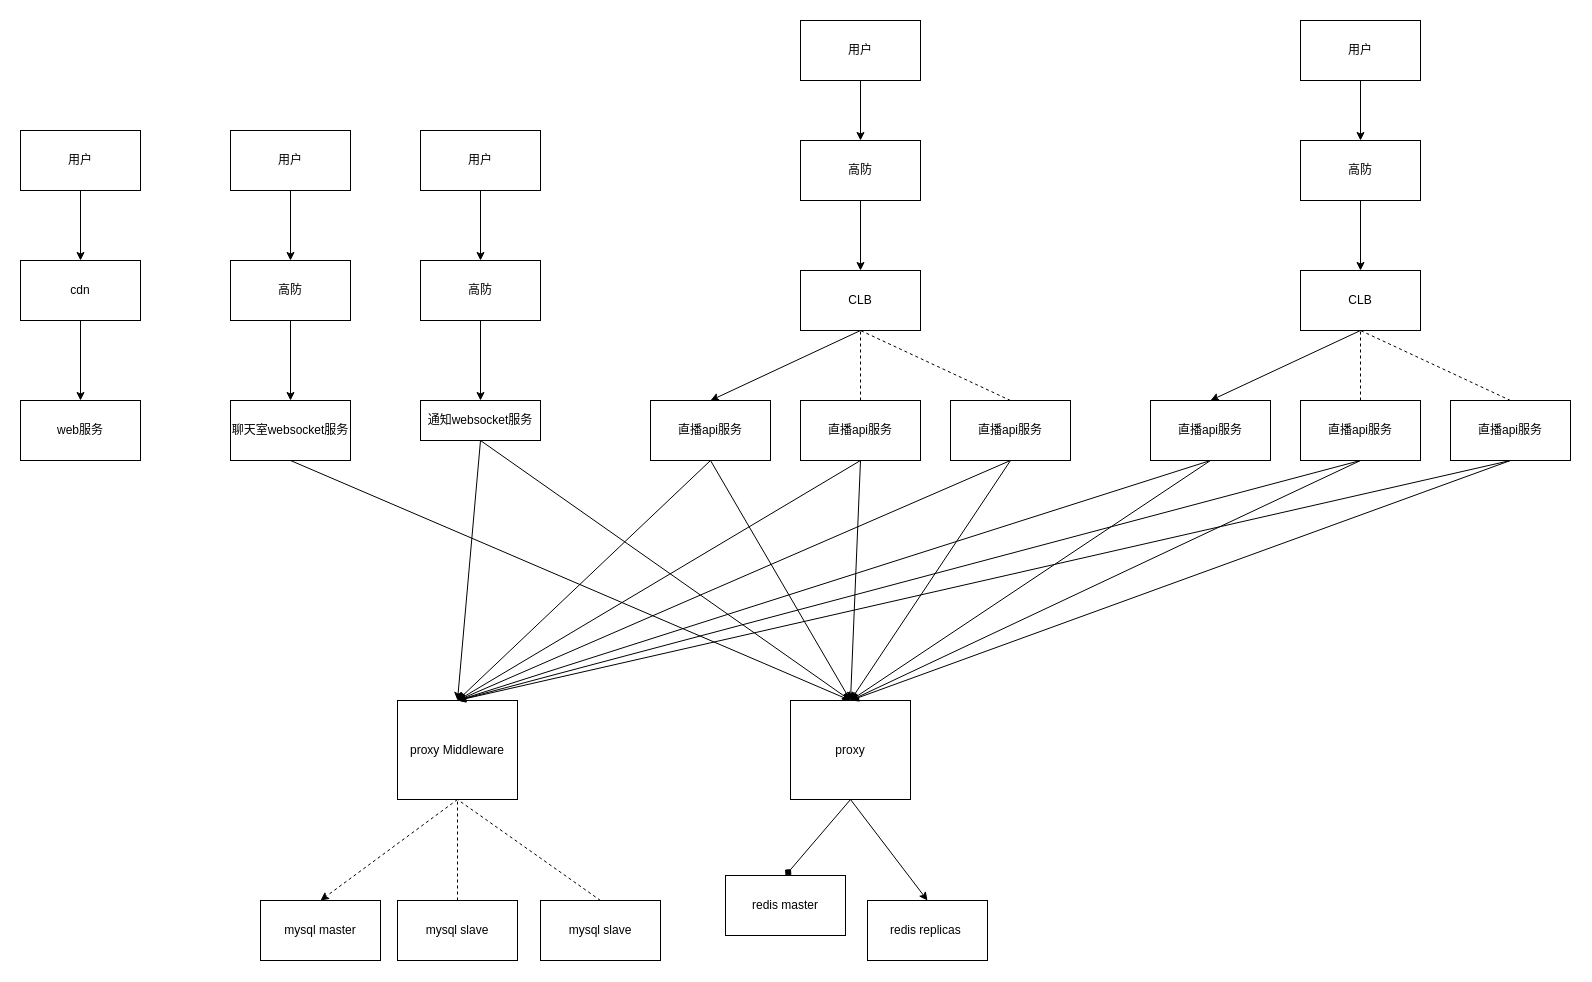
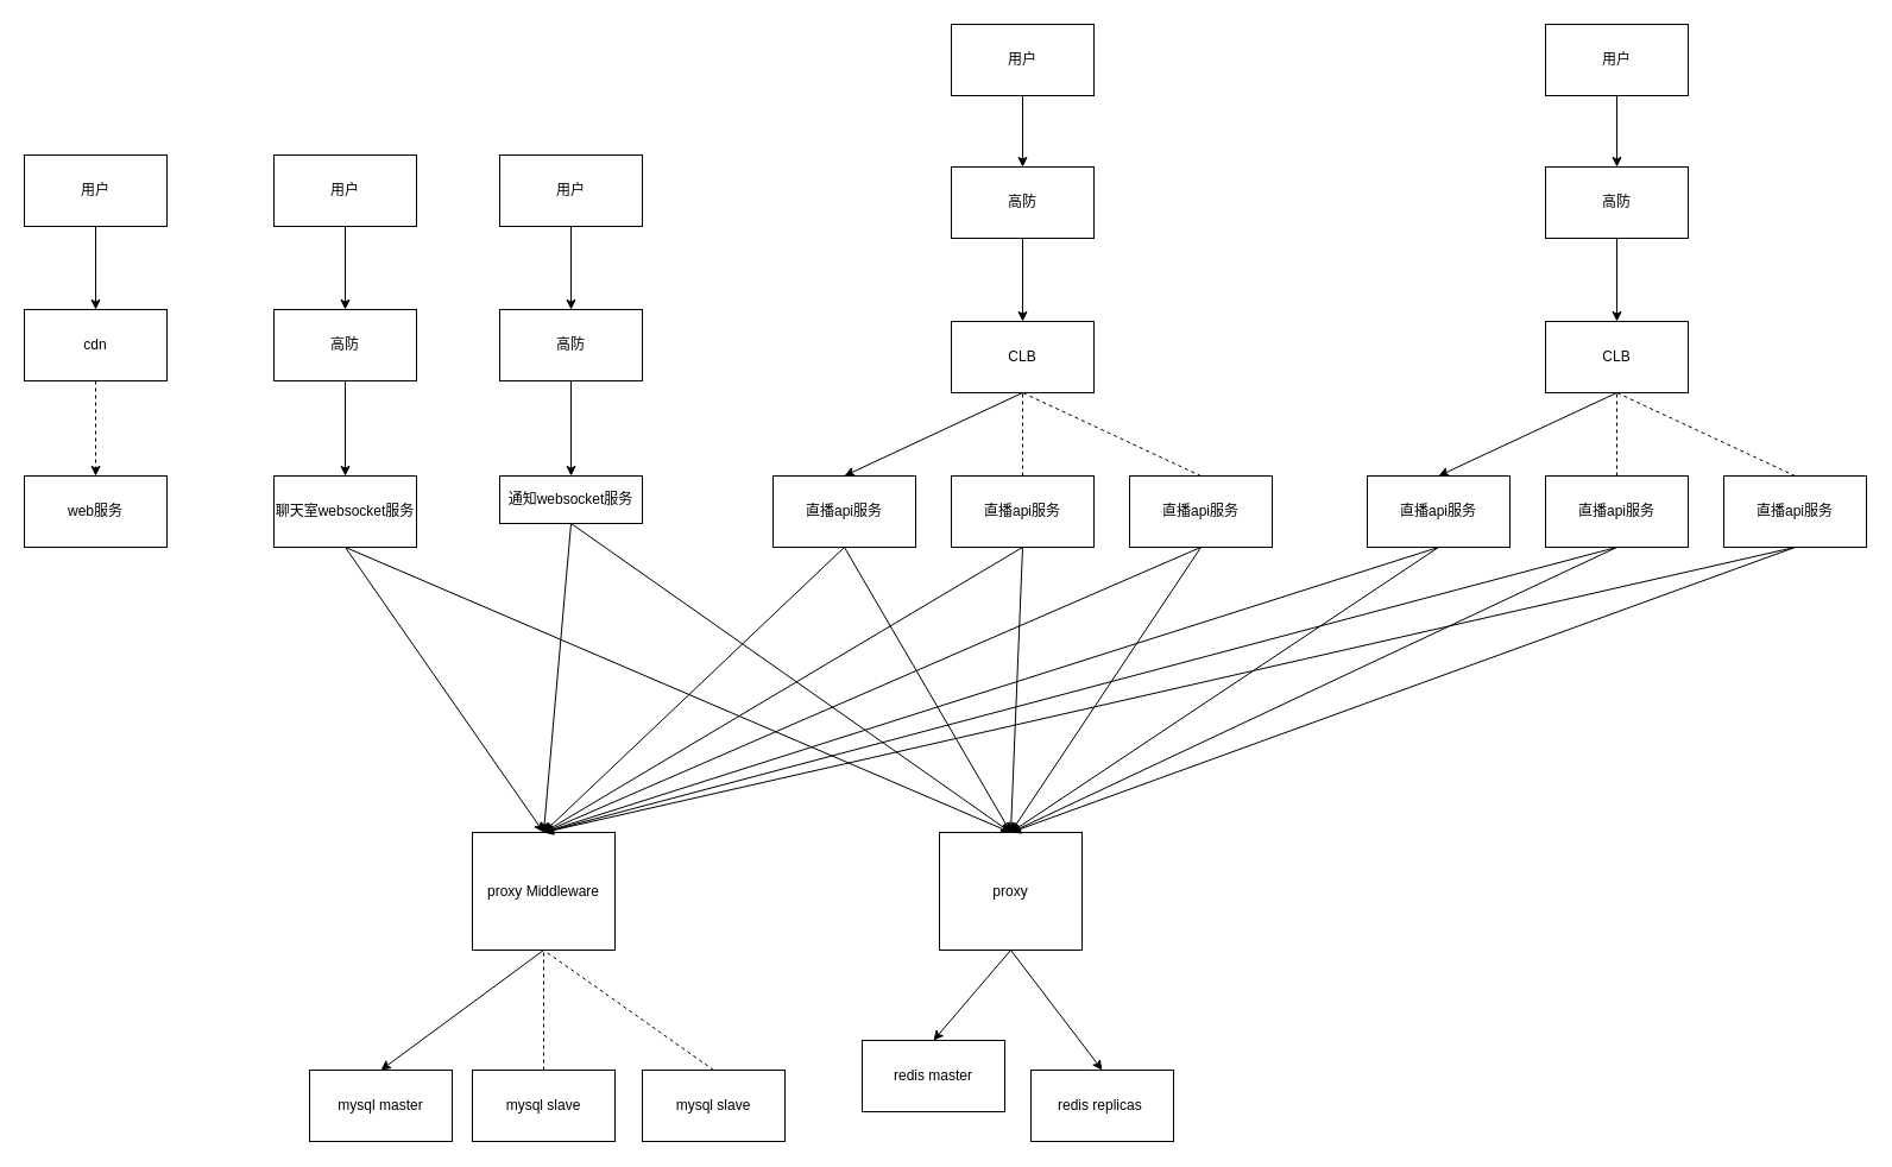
- <mxCell id="22" value="" style="endArrow=classic;html=1;exitX=0.5;exitY=1;exitDx=0;exitDy=0;entryX=0.5;entryY=0;entryDx=0;entryDy=0;" edge="1" parent="1" source="3" target="4"><mxGeometry width="50" height="50" relative="1" as="geometry"><mxPoint x="50" y="390" as="sourcePoint" /><mxPoint x="230" y="320" as="targetPoint" /></mxGeometry></mxCell>
+ <mxCell id="22" value="" style="endArrow=classic;html=1;exitX=0.5;exitY=1;exitDx=0;exitDy=0;entryX=0.5;entryY=0;entryDx=0;entryDy=0;dashed=1;" edge="1" parent="1" source="3" target="4"><mxGeometry width="50" height="50" relative="1" as="geometry"><mxPoint x="50" y="390" as="sourcePoint" /><mxPoint x="230" y="320" as="targetPoint" /></mxGeometry></mxCell>
+ <mxCell id="58" value="" style="endArrow=classic;html=1;exitX=0.5;exitY=1;exitDx=0;exitDy=0;entryX=0.5;entryY=0;entryDx=0;entryDy=0;" edge="1" parent="1" source="45" target="19"><mxGeometry width="50" height="50" relative="1" as="geometry"><mxPoint x="490" y="470" as="sourcePoint" /><mxPoint x="360" y="680" as="targetPoint" /></mxGeometry></mxCell>
- <mxCell id="55" value="" style="endArrow=classic;html=1;exitX=0.5;exitY=1;exitDx=0;exitDy=0;entryX=0.5;entryY=0;entryDx=0;entryDy=0;dashed=1;" edge="1" parent="1" source="19" target="53"><mxGeometry width="50" height="50" relative="1" as="geometry"><mxPoint x="620" y="860" as="sourcePoint" /><mxPoint x="670" y="810" as="targetPoint" /></mxGeometry></mxCell>
+ <mxCell id="55" value="" style="endArrow=classic;html=1;exitX=0.5;exitY=1;exitDx=0;exitDy=0;entryX=0.5;entryY=0;entryDx=0;entryDy=0;" edge="1" parent="1" source="19" target="53"><mxGeometry width="50" height="50" relative="1" as="geometry"><mxPoint x="620" y="860" as="sourcePoint" /><mxPoint x="670" y="810" as="targetPoint" /></mxGeometry></mxCell>
- <mxCell id="63" value="" style="endArrow=diamond;html=1;exitX=0.5;exitY=1;exitDx=0;exitDy=0;entryX=0.5;entryY=0;entryDx=0;entryDy=0;" edge="1" parent="1" source="20" target="61"><mxGeometry width="50" height="50" relative="1" as="geometry"><mxPoint x="700" y="870" as="sourcePoint" /><mxPoint x="750" y="820" as="targetPoint" /></mxGeometry></mxCell>
+ <mxCell id="63" value="" style="endArrow=classic;html=1;exitX=0.5;exitY=1;exitDx=0;exitDy=0;entryX=0.5;entryY=0;entryDx=0;entryDy=0;" edge="1" parent="1" source="20" target="61"><mxGeometry width="50" height="50" relative="1" as="geometry"><mxPoint x="700" y="870" as="sourcePoint" /><mxPoint x="750" y="820" as="targetPoint" /></mxGeometry></mxCell>
